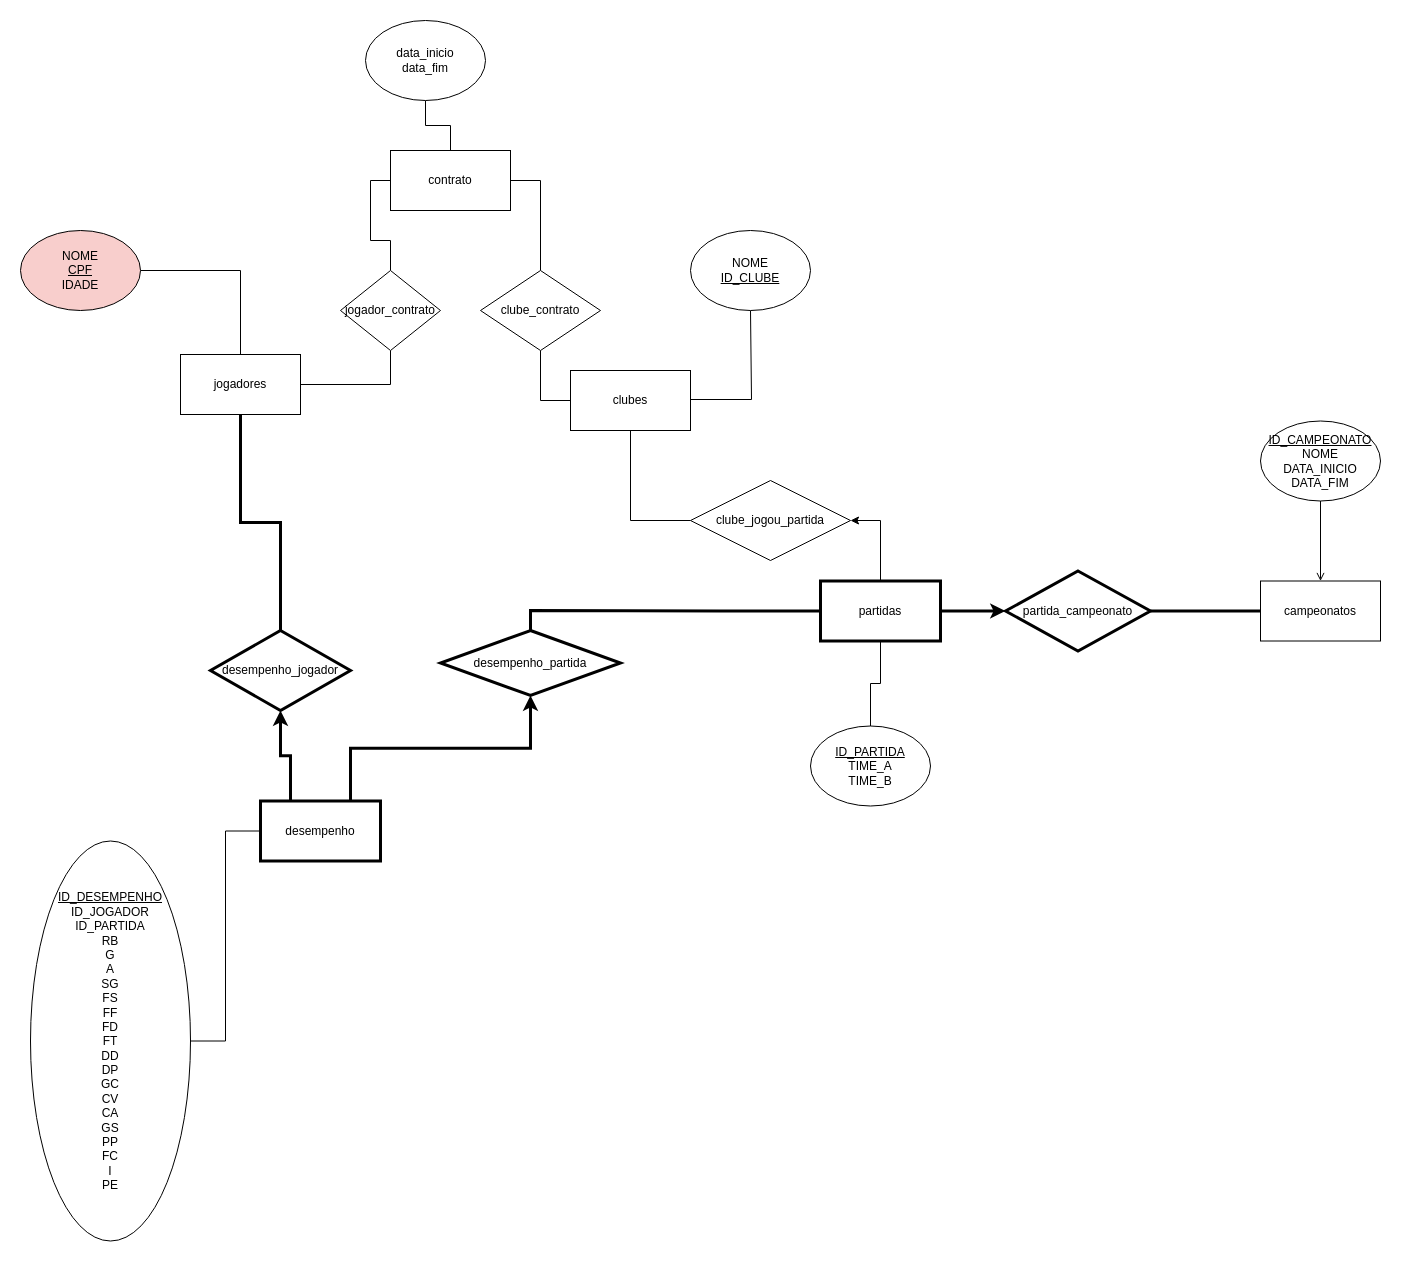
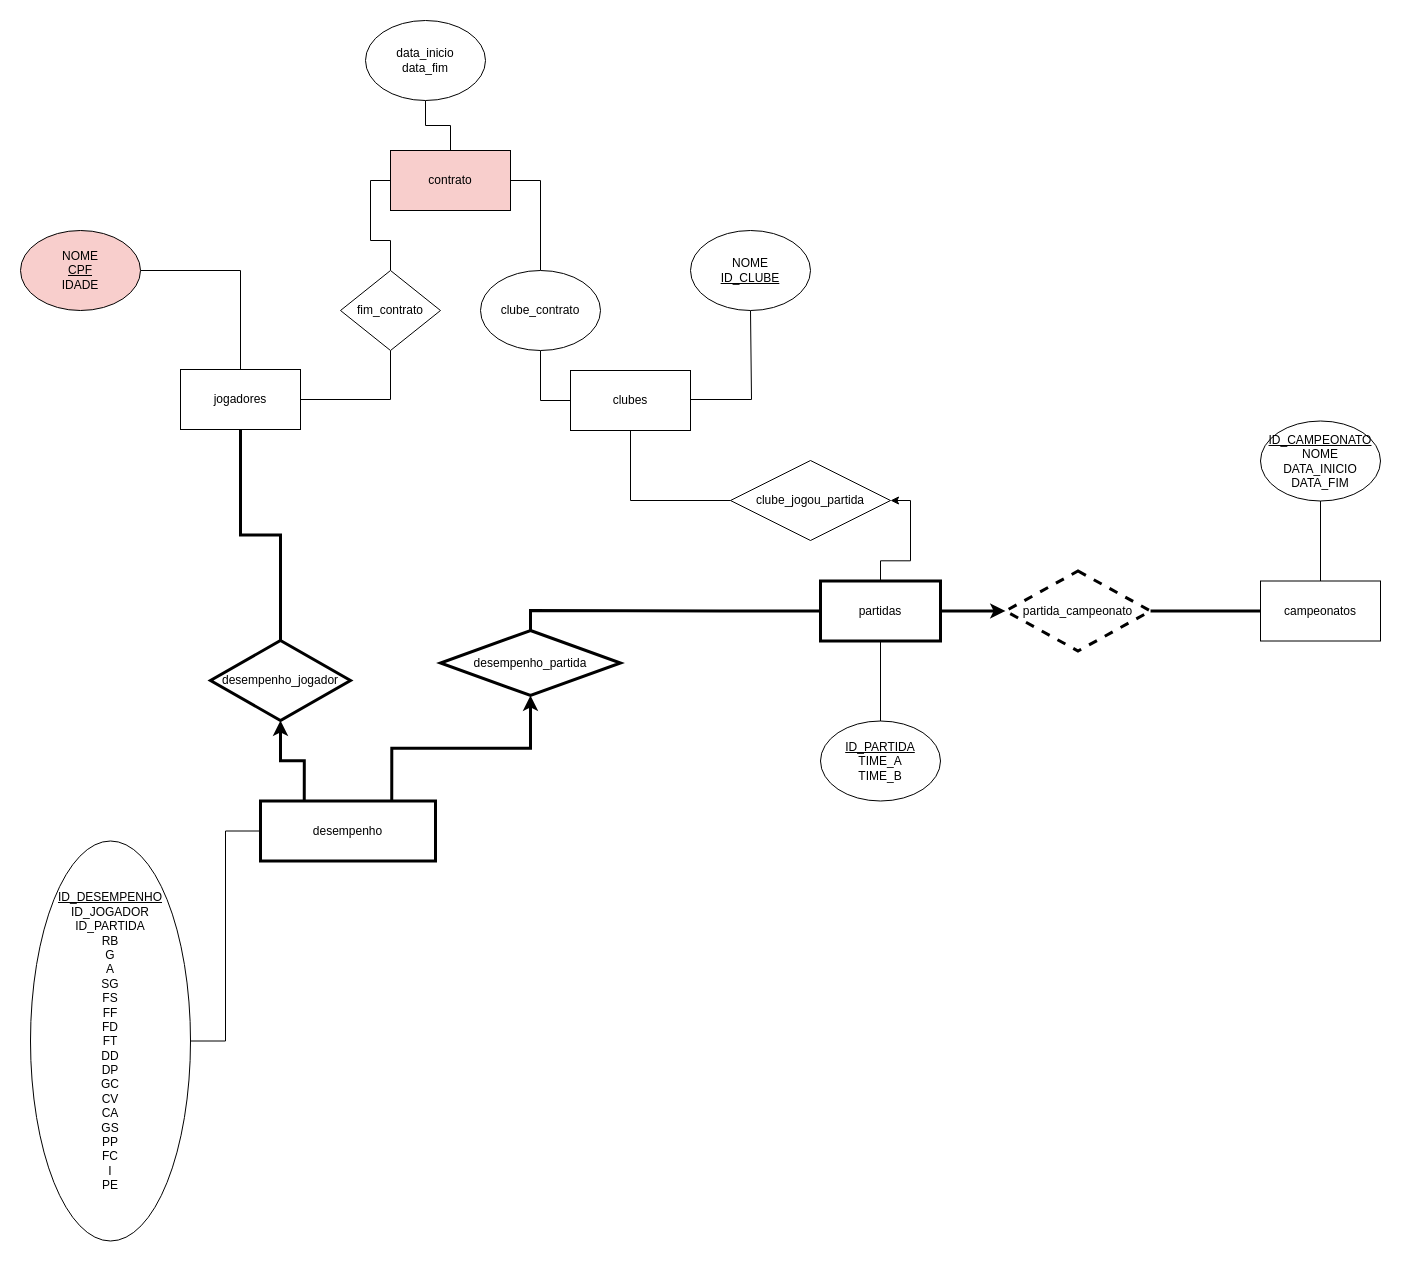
- <mxCell id="29" value="contrato" style="rounded=0;whiteSpace=wrap;html=1;" vertex="1" parent="1"><mxGeometry x="390" y="150" width="120" height="60" as="geometry" /></mxCell>
+ <mxCell id="29" value="contrato" style="rounded=0;whiteSpace=wrap;html=1;fillColor=#f8cecc;" vertex="1" parent="1"><mxGeometry x="390" y="150" width="120" height="60" as="geometry" /></mxCell>
- <mxCell id="31" value="jogador_contrato" style="rhombus;whiteSpace=wrap;html=1;" vertex="1" parent="1"><mxGeometry x="340" y="270" width="100" height="80" as="geometry" /></mxCell>
+ <mxCell id="31" value="fim_contrato" style="rhombus;whiteSpace=wrap;html=1;" vertex="1" parent="1"><mxGeometry x="340" y="270" width="100" height="80" as="geometry" /></mxCell>
- <mxCell id="33" value="clube_contrato" style="rhombus;whiteSpace=wrap;html=1;" vertex="1" parent="1"><mxGeometry x="480" y="270" width="120" height="80" as="geometry" /></mxCell>
+ <mxCell id="33" value="clube_contrato" style="ellipse;whiteSpace=wrap;html=1;" vertex="1" parent="1"><mxGeometry x="480" y="270" width="120" height="80" as="geometry" /></mxCell>
- <mxCell id="3" value="jogadores" style="rounded=0;whiteSpace=wrap;html=1;" vertex="1" parent="1"><mxGeometry x="180" y="354" width="120" height="60" as="geometry" /></mxCell>
+ <mxCell id="3" value="jogadores" style="rounded=0;whiteSpace=wrap;html=1;" vertex="1" parent="1"><mxGeometry x="180" y="369" width="120" height="60" as="geometry" /></mxCell>
- <mxCell id="37" value="clube_jogou_partida" style="rhombus;whiteSpace=wrap;html=1;strokeWidth=1;" vertex="1" parent="1"><mxGeometry x="690" y="480" width="160" height="80" as="geometry" /></mxCell>
+ <mxCell id="37" value="clube_jogou_partida" style="rhombus;whiteSpace=wrap;html=1;strokeWidth=1;" vertex="1" parent="1"><mxGeometry x="730" y="460" width="160" height="80" as="geometry" /></mxCell>
- <mxCell id="22" style="edgeStyle=orthogonalEdgeStyle;rounded=0;orthogonalLoop=1;jettySize=auto;html=1;entryX=0.5;entryY=0;entryDx=0;entryDy=0;endArrow=open;endFill=0;strokeWidth=1;" edge="1" parent="1" source="23" target="11"><mxGeometry relative="1" as="geometry" /></mxCell>
+ <mxCell id="22" style="edgeStyle=orthogonalEdgeStyle;rounded=0;orthogonalLoop=1;jettySize=auto;html=1;entryX=0.5;entryY=0;entryDx=0;entryDy=0;endArrow=none;endFill=0;strokeWidth=1;" edge="1" parent="1" source="23" target="11"><mxGeometry relative="1" as="geometry" /></mxCell>
- <mxCell id="16" value="partida_campeonato" style="rhombus;whiteSpace=wrap;html=1;strokeWidth=3;" vertex="1" parent="1"><mxGeometry x="1005" y="570.5" width="145" height="80" as="geometry" /></mxCell>
+ <mxCell id="16" value="partida_campeonato" style="rhombus;whiteSpace=wrap;html=1;strokeWidth=3;dashed=1;" vertex="1" parent="1"><mxGeometry x="1005" y="570.5" width="145" height="80" as="geometry" /></mxCell>
- <mxCell id="34" value="desempenho_jogador" style="rhombus;whiteSpace=wrap;html=1;strokeWidth=3;" vertex="1" parent="1"><mxGeometry x="210" y="630" width="140" height="80" as="geometry" /></mxCell>
+ <mxCell id="34" value="desempenho_jogador" style="rhombus;whiteSpace=wrap;html=1;strokeWidth=3;" vertex="1" parent="1"><mxGeometry x="210" y="640" width="140" height="80" as="geometry" /></mxCell>
- <mxCell id="24" value="&lt;u&gt;ID_PARTIDA&lt;/u&gt;&lt;br&gt;TIME_A&lt;br&gt;TIME_B" style="ellipse;whiteSpace=wrap;html=1;strokeWidth=1;" vertex="1" parent="1"><mxGeometry x="810" y="725.5" width="120" height="80" as="geometry" /></mxCell>
+ <mxCell id="24" value="&lt;u&gt;ID_PARTIDA&lt;/u&gt;&lt;br&gt;TIME_A&lt;br&gt;TIME_B" style="ellipse;whiteSpace=wrap;html=1;strokeWidth=1;" vertex="1" parent="1"><mxGeometry x="820" y="720.5" width="120" height="80" as="geometry" /></mxCell>
- <mxCell id="14" value="desempenho" style="rounded=0;whiteSpace=wrap;html=1;strokeWidth=3;" vertex="1" parent="1"><mxGeometry x="260" y="800.5" width="120" height="60" as="geometry" /></mxCell>
+ <mxCell id="14" value="desempenho" style="rounded=0;whiteSpace=wrap;html=1;strokeWidth=3;" vertex="1" parent="1"><mxGeometry x="260" y="800.5" width="175" height="60" as="geometry" /></mxCell>
